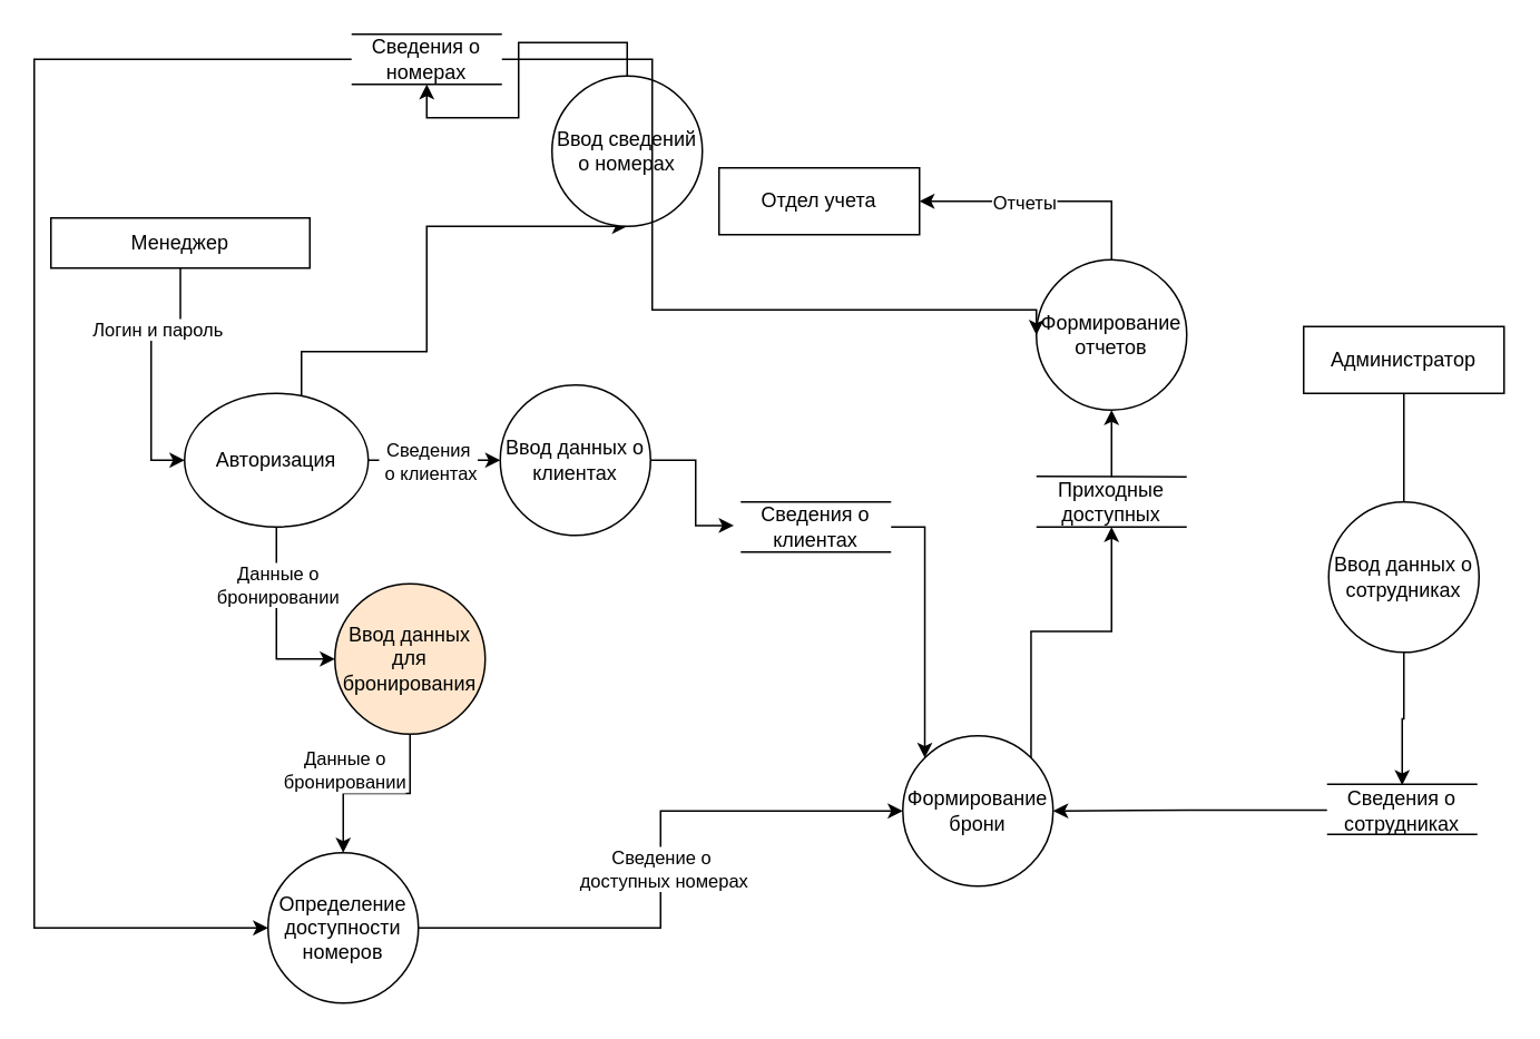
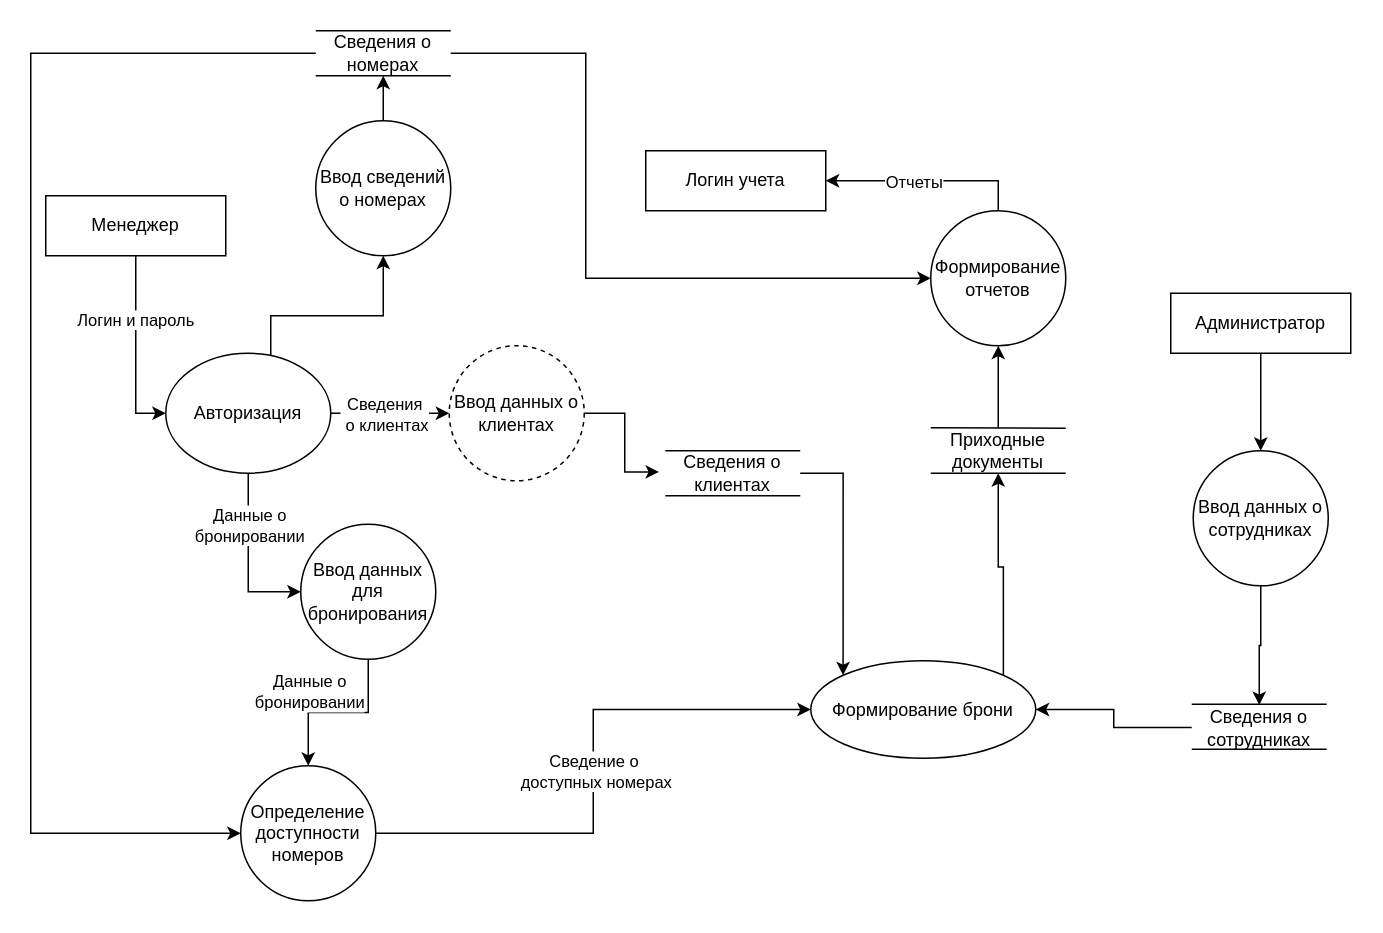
- <mxCell id="35" value="Ввод сведений о номерах" style="ellipse;whiteSpace=wrap;html=1;aspect=fixed;" parent="1" vertex="1"><mxGeometry x="330" y="45" width="90" height="90" as="geometry" /></mxCell>
+ <mxCell id="35" value="Ввод сведений о номерах" style="ellipse;whiteSpace=wrap;html=1;aspect=fixed;" parent="1" vertex="1"><mxGeometry x="210" y="80" width="90" height="90" as="geometry" /></mxCell>
- <mxCell id="45" value="Отдел учета" style="rounded=0;whiteSpace=wrap;html=1;" parent="1" vertex="1"><mxGeometry x="430" y="100" width="120" height="40" as="geometry" /></mxCell>
+ <mxCell id="45" value="Логин учета" style="rounded=0;whiteSpace=wrap;html=1;" parent="1" vertex="1"><mxGeometry x="430" y="100" width="120" height="40" as="geometry" /></mxCell>
- <mxCell id="4" value="Менеджер" style="rounded=0;whiteSpace=wrap;html=1;" parent="1" vertex="1"><mxGeometry x="30" y="130" width="155" height="30" as="geometry" /></mxCell>
+ <mxCell id="4" value="Менеджер" style="rounded=0;whiteSpace=wrap;html=1;" parent="1" vertex="1"><mxGeometry x="30" y="130" width="120" height="40" as="geometry" /></mxCell>
- <mxCell id="21" value="Формирование отчетов" style="ellipse;whiteSpace=wrap;html=1;aspect=fixed;" parent="1" vertex="1"><mxGeometry x="620" y="155" width="90" height="90" as="geometry" /></mxCell>
+ <mxCell id="21" value="Формирование отчетов" style="ellipse;whiteSpace=wrap;html=1;aspect=fixed;" parent="1" vertex="1"><mxGeometry x="620" y="140" width="90" height="90" as="geometry" /></mxCell>
- <mxCell id="18" value="Ввод данных о клиентах" style="ellipse;whiteSpace=wrap;html=1;aspect=fixed;" parent="1" vertex="1"><mxGeometry x="299" y="230" width="90" height="90" as="geometry" /></mxCell>
+ <mxCell id="18" value="Ввод данных о клиентах" style="ellipse;whiteSpace=wrap;html=1;aspect=fixed;dashed=1;" parent="1" vertex="1"><mxGeometry x="299" y="230" width="90" height="90" as="geometry" /></mxCell>
- <mxCell id="14" style="edgeStyle=orthogonalEdgeStyle;rounded=0;orthogonalLoop=1;jettySize=auto;html=1;exitX=0.5;exitY=1;exitDx=0;exitDy=0;entryX=0.5;entryY=0;entryDx=0;entryDy=0;endArrow=none;" parent="1" source="15" target="17" edge="1"><mxGeometry relative="1" as="geometry" /></mxCell>
+ <mxCell id="14" style="edgeStyle=orthogonalEdgeStyle;rounded=0;orthogonalLoop=1;jettySize=auto;html=1;exitX=0.5;exitY=1;exitDx=0;exitDy=0;entryX=0.5;entryY=0;entryDx=0;entryDy=0;" parent="1" source="15" target="17" edge="1"><mxGeometry relative="1" as="geometry" /></mxCell>
- <mxCell id="26" value="Приходные доступных" style="text;html=1;align=center;verticalAlign=middle;whiteSpace=wrap;rounded=0;" parent="25" vertex="1"><mxGeometry y="0.27" width="90" height="30" as="geometry" /></mxCell>
+ <mxCell id="26" value="Приходные документы" style="text;html=1;align=center;verticalAlign=middle;whiteSpace=wrap;rounded=0;" parent="25" vertex="1"><mxGeometry y="0.27" width="90" height="30" as="geometry" /></mxCell>
- <mxCell id="13" value="Ввод данных для бронирования" style="ellipse;whiteSpace=wrap;html=1;aspect=fixed;fillColor=#ffe6cc;" parent="1" vertex="1"><mxGeometry x="200" y="349" width="90" height="90" as="geometry" /></mxCell>
+ <mxCell id="13" value="Ввод данных для бронирования" style="ellipse;whiteSpace=wrap;html=1;aspect=fixed;" parent="1" vertex="1"><mxGeometry x="200" y="349" width="90" height="90" as="geometry" /></mxCell>
- <mxCell id="41" value="Формирование брони" style="ellipse;whiteSpace=wrap;html=1;aspect=fixed;" parent="1" vertex="1"><mxGeometry x="540" y="440" width="90" height="90" as="geometry" /></mxCell>
+ <mxCell id="41" value="Формирование брони" style="ellipse;whiteSpace=wrap;html=1;aspect=fixed;" parent="1" vertex="1"><mxGeometry x="540" y="440" width="150" height="65" as="geometry" /></mxCell>
